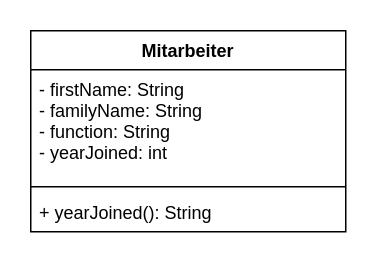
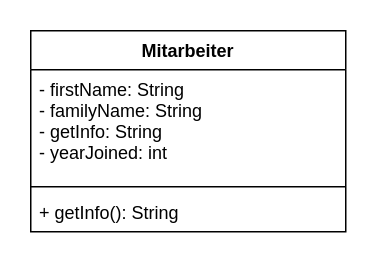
- <mxCell id="3" value="- firstName: String&#10;- familyName: String&#10;- function: String&#10;- yearJoined: int&#10;&#10;" style="text;strokeColor=none;fillColor=none;align=left;verticalAlign=top;spacingLeft=4;spacingRight=4;overflow=hidden;rotatable=0;points=[[0,0.5],[1,0.5]];portConstraint=eastwest;" parent="2" vertex="1"><mxGeometry y="26" width="210" height="74" as="geometry" /></mxCell>
+ <mxCell id="3" value="- firstName: String&#10;- familyName: String&#10;- getInfo: String&#10;- yearJoined: int&#10;&#10;" style="text;strokeColor=none;fillColor=none;align=left;verticalAlign=top;spacingLeft=4;spacingRight=4;overflow=hidden;rotatable=0;points=[[0,0.5],[1,0.5]];portConstraint=eastwest;" parent="2" vertex="1"><mxGeometry y="26" width="210" height="74" as="geometry" /></mxCell>
- <mxCell id="5" value="+ yearJoined(): String&#10;" style="text;strokeColor=none;fillColor=none;align=left;verticalAlign=top;spacingLeft=4;spacingRight=4;overflow=hidden;rotatable=0;points=[[0,0.5],[1,0.5]];portConstraint=eastwest;" parent="2" vertex="1"><mxGeometry y="108" width="210" height="26" as="geometry" /></mxCell>
+ <mxCell id="5" value="+ getInfo(): String&#10;" style="text;strokeColor=none;fillColor=none;align=left;verticalAlign=top;spacingLeft=4;spacingRight=4;overflow=hidden;rotatable=0;points=[[0,0.5],[1,0.5]];portConstraint=eastwest;" parent="2" vertex="1"><mxGeometry y="108" width="210" height="26" as="geometry" /></mxCell>
